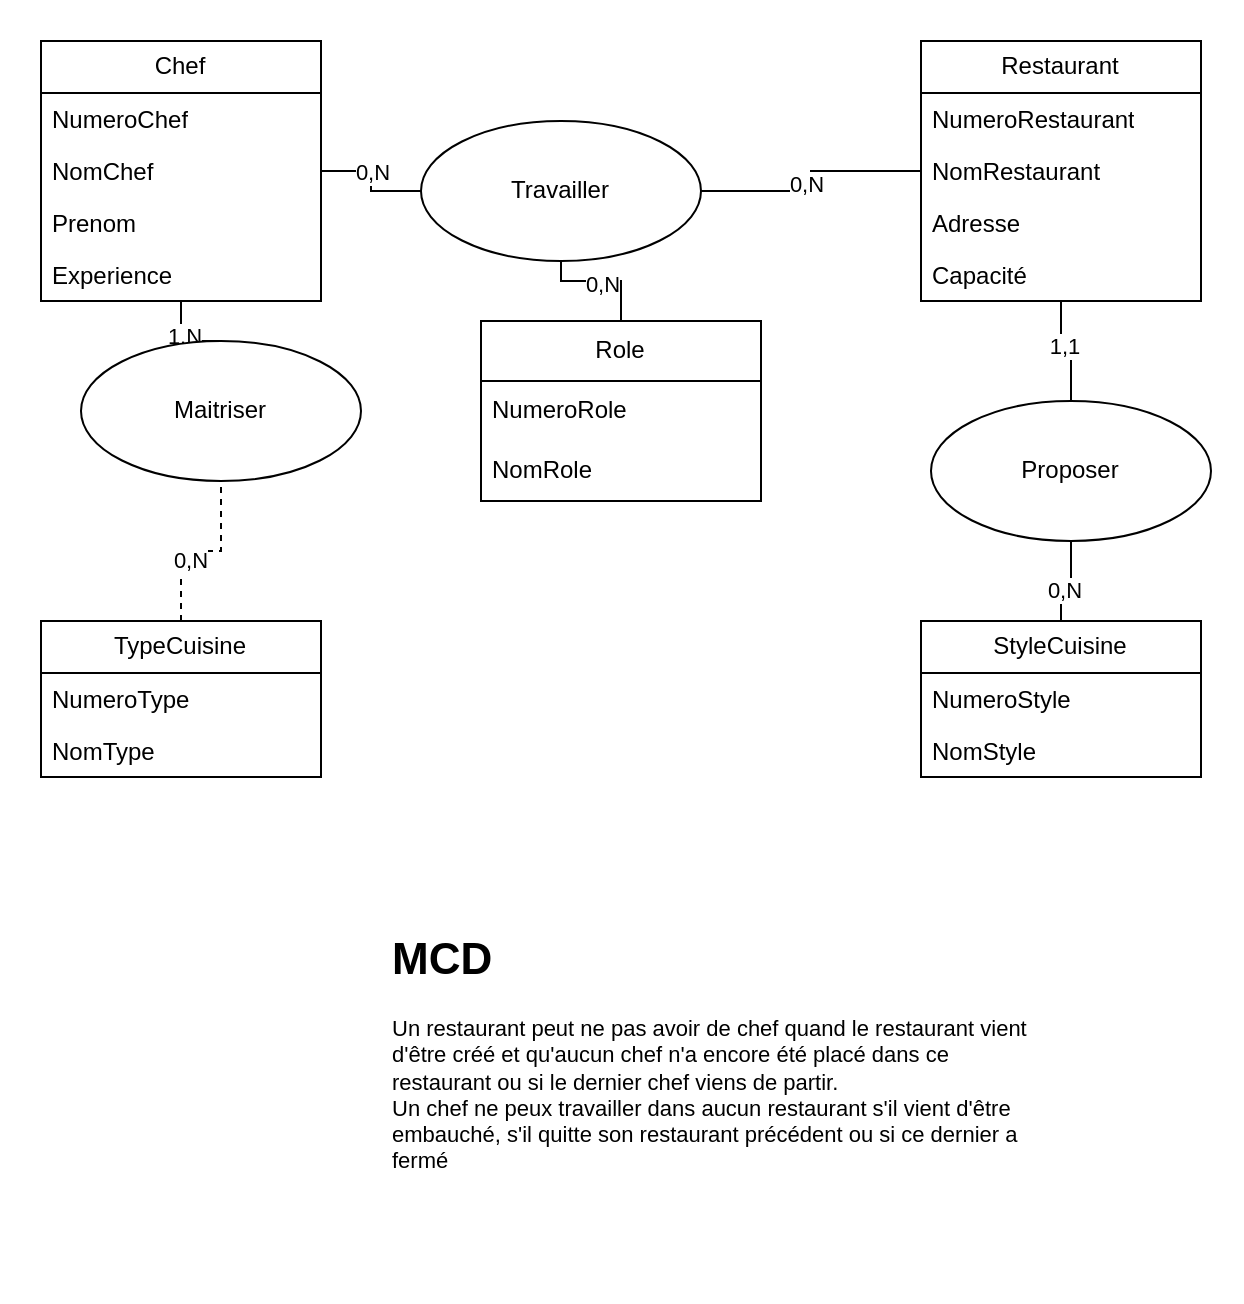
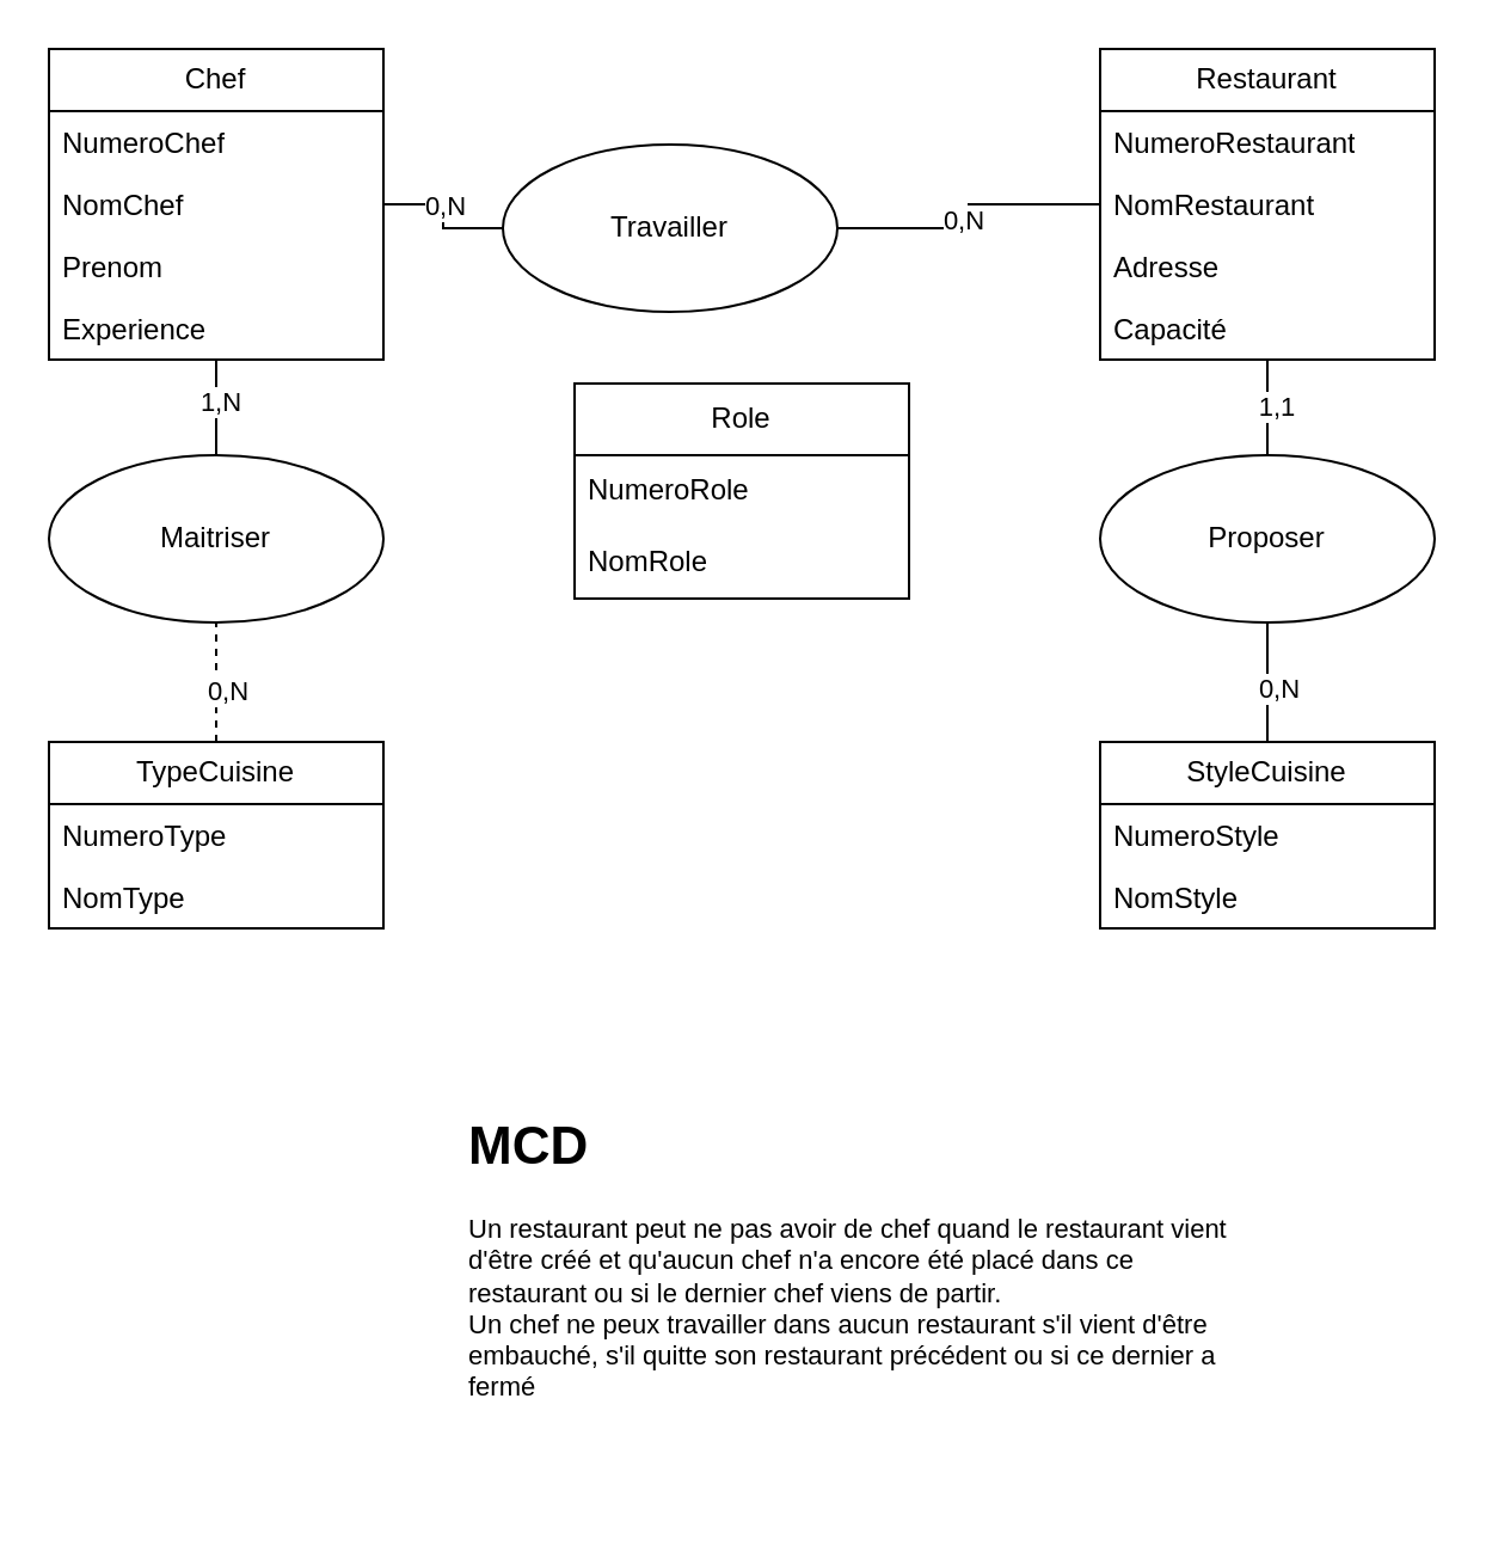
- <mxCell id="34" style="edgeStyle=orthogonalEdgeStyle;rounded=0;orthogonalLoop=1;jettySize=auto;html=1;entryX=0.5;entryY=1;entryDx=0;entryDy=0;endArrow=none;startFill=0;" edge="1" parent="1" source="36" target="30"><mxGeometry relative="1" as="geometry" /></mxCell>
- <mxCell id="35" value="0,N" style="edgeLabel;html=1;align=center;verticalAlign=middle;resizable=0;points=[];fontFamily=Helvetica;fontSize=11;fontColor=default;labelBackgroundColor=default;" vertex="1" connectable="0" parent="34"><mxGeometry y="1" relative="1" as="geometry"><mxPoint as="offset" /></mxGeometry></mxCell>
- <mxCell id="32" value="Maitriser" style="ellipse;whiteSpace=wrap;html=1;" parent="1" vertex="1"><mxGeometry x="40" y="170" width="140" height="70" as="geometry" /></mxCell>
+ <mxCell id="32" value="Maitriser" style="ellipse;whiteSpace=wrap;html=1;" parent="1" vertex="1"><mxGeometry x="20" y="190" width="140" height="70" as="geometry" /></mxCell>
- <mxCell id="31" value="Proposer" style="ellipse;whiteSpace=wrap;html=1;" parent="1" vertex="1"><mxGeometry x="465" y="200" width="140" height="70" as="geometry" /></mxCell>
+ <mxCell id="31" value="Proposer" style="ellipse;whiteSpace=wrap;html=1;" parent="1" vertex="1"><mxGeometry x="460" y="190" width="140" height="70" as="geometry" /></mxCell>
